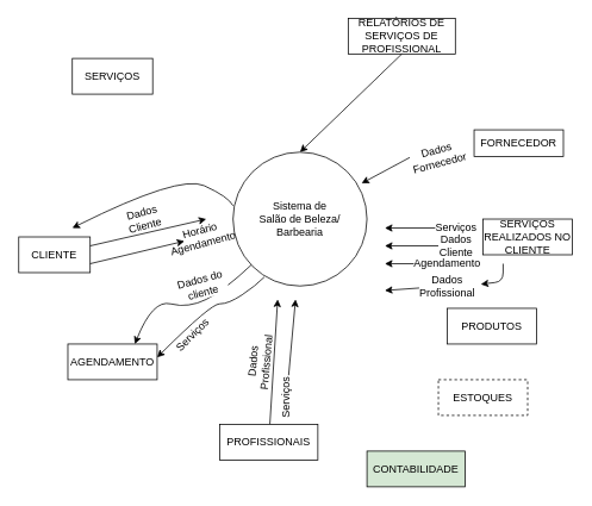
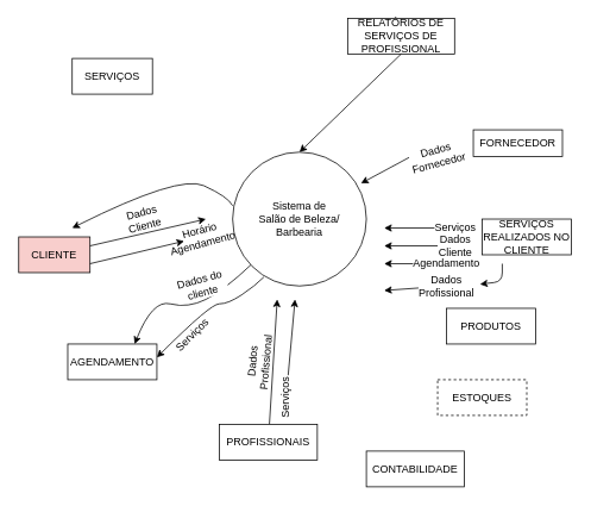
- <mxCell id="2" value="CLIENTE" style="rounded=0;whiteSpace=wrap;html=1;" vertex="1" parent="1"><mxGeometry x="20" y="265" width="80" height="40" as="geometry" /></mxCell>
+ <mxCell id="2" value="CLIENTE" style="rounded=0;whiteSpace=wrap;html=1;fillColor=#f8cecc;" vertex="1" parent="1"><mxGeometry x="20" y="265" width="80" height="40" as="geometry" /></mxCell>
- <mxCell id="9" value="CONTABILIDADE" style="rounded=0;whiteSpace=wrap;html=1;fillColor=#d5e8d4;" vertex="1" parent="1"><mxGeometry x="410" y="505" width="110" height="40" as="geometry" /></mxCell>
+ <mxCell id="9" value="CONTABILIDADE" style="rounded=0;whiteSpace=wrap;html=1;" vertex="1" parent="1"><mxGeometry x="410" y="505" width="110" height="40" as="geometry" /></mxCell>
